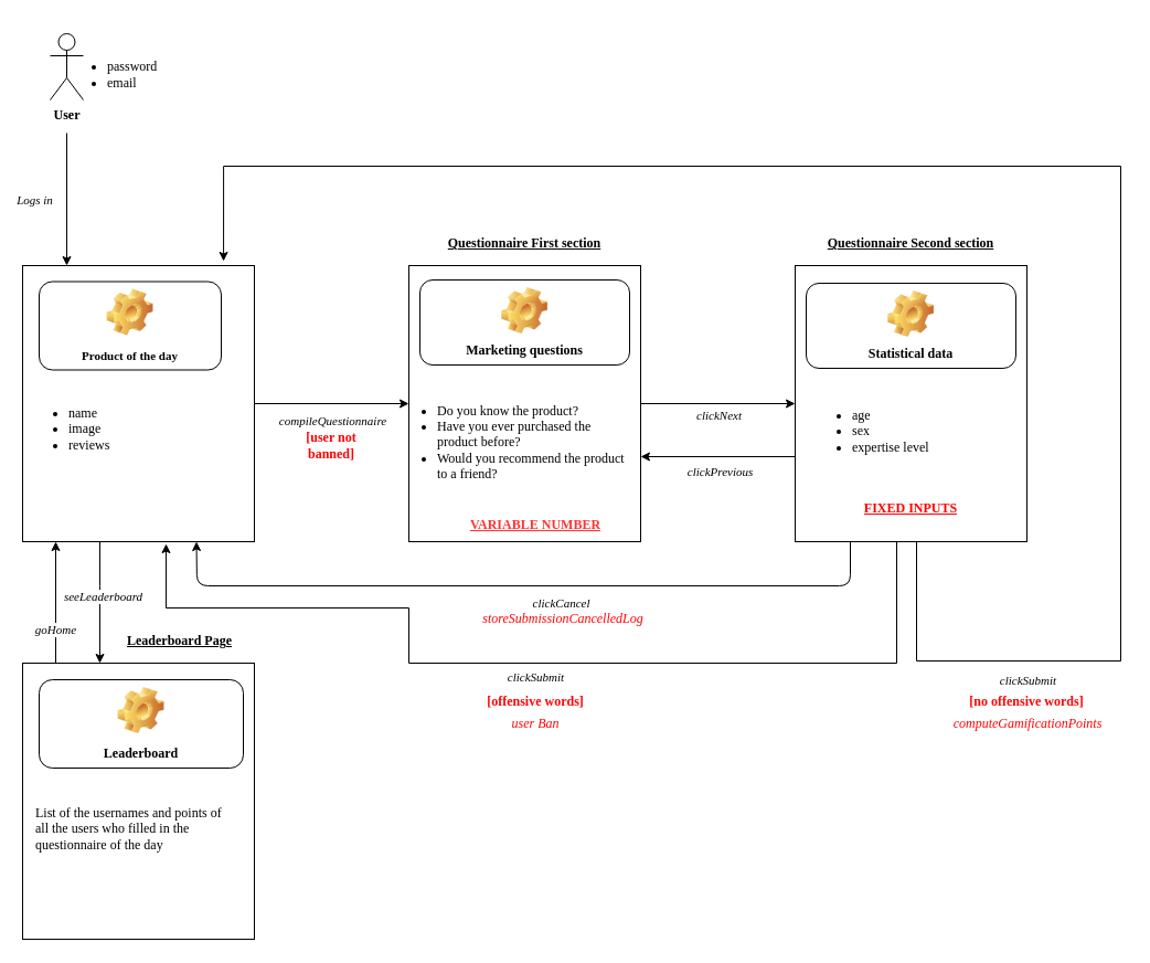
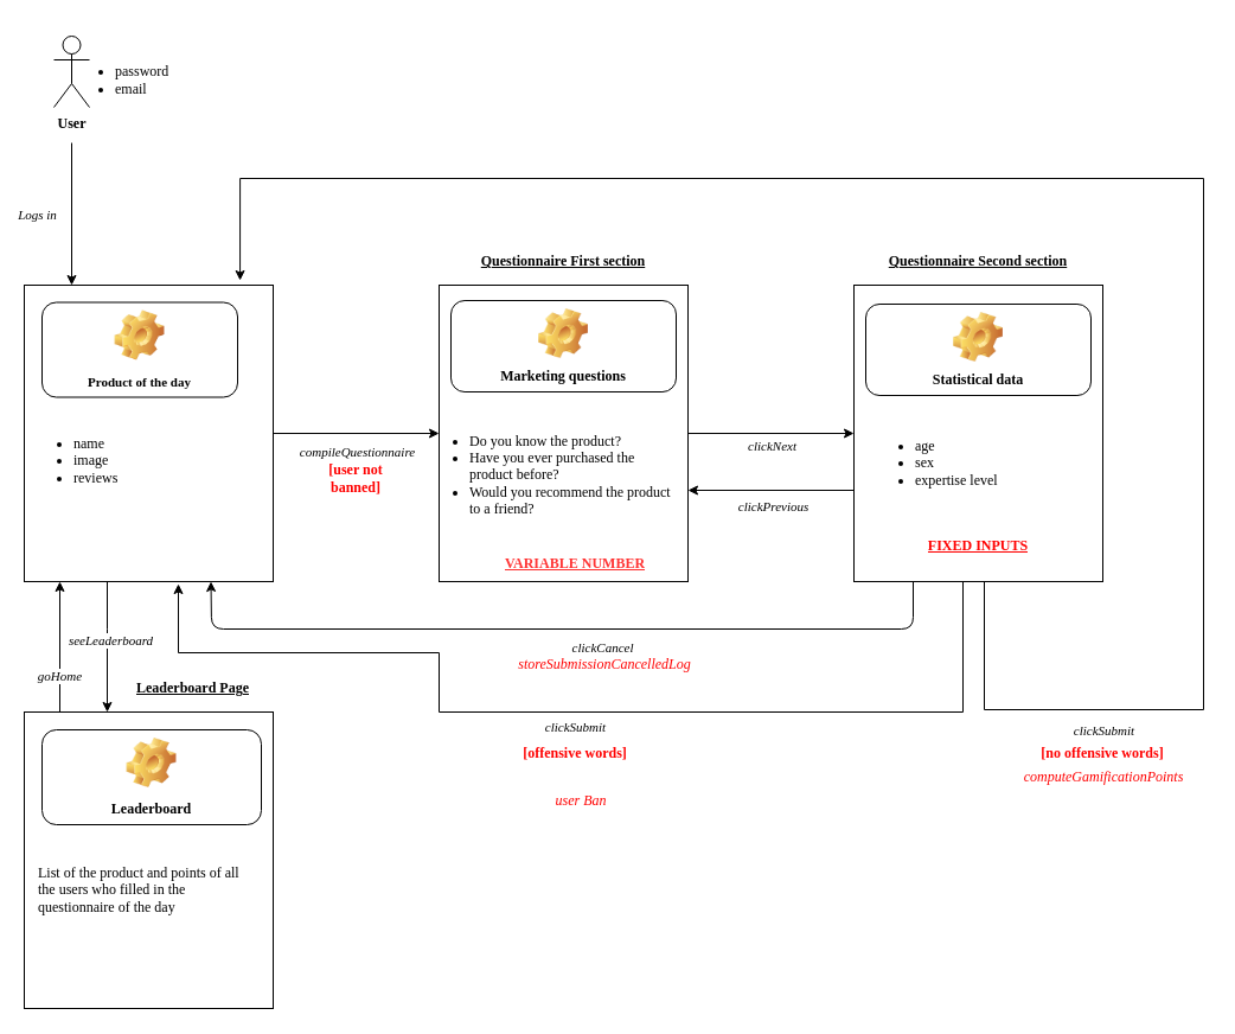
- <mxCell id="43" value="&lt;font color=&quot;#FF0000&quot;&gt;&lt;i&gt;user Ban&lt;br&gt;&lt;/i&gt;&lt;/font&gt;" style="text;html=1;strokeColor=none;fillColor=none;align=center;verticalAlign=middle;whiteSpace=wrap;rounded=0;fontFamily=Nunito;FType=g;" parent="1" vertex="1"><mxGeometry x="445" y="645" width="80" height="20" as="geometry" /></mxCell>
+ <mxCell id="43" value="&lt;font color=&quot;#FF0000&quot;&gt;&lt;i&gt;user Ban&lt;br&gt;&lt;/i&gt;&lt;/font&gt;" style="text;html=1;strokeColor=none;fillColor=none;align=center;verticalAlign=middle;whiteSpace=wrap;rounded=0;fontFamily=Nunito;FType=g;" parent="1" vertex="1"><mxGeometry x="450" y="665" width="80" height="20" as="geometry" /></mxCell>
- <mxCell id="42" value="&lt;div align=&quot;left&quot;&gt;List of the usernames and points of all the users who filled in the questionnaire of the day&lt;/div&gt;" style="text;html=1;strokeColor=none;fillColor=none;align=left;verticalAlign=middle;whiteSpace=wrap;rounded=0;fontFamily=Nunito;FType=g;" parent="1" vertex="1"><mxGeometry x="30" y="740" width="180" height="20" as="geometry" /></mxCell>
+ <mxCell id="42" value="&lt;div align=&quot;left&quot;&gt;List of the product and points of all the users who filled in the questionnaire of the day&lt;/div&gt;" style="text;html=1;strokeColor=none;fillColor=none;align=left;verticalAlign=middle;whiteSpace=wrap;rounded=0;fontFamily=Nunito;FType=g;" parent="1" vertex="1"><mxGeometry x="30" y="740" width="180" height="20" as="geometry" /></mxCell>
